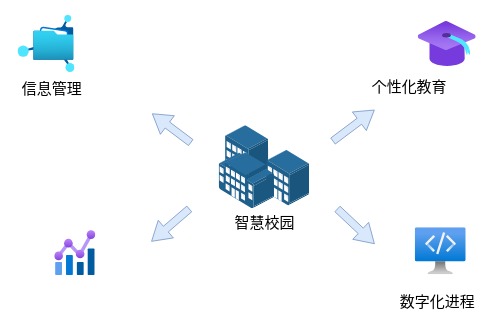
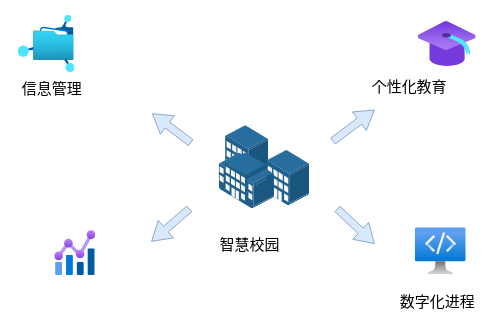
- <mxCell id="3" value="智慧校园" style="text;html=1;align=center;verticalAlign=middle;resizable=0;points=[];autosize=1;strokeColor=none;fillColor=none;fontSize=20;" vertex="1" parent="1"><mxGeometry x="302.6" y="278" width="98" height="36" as="geometry" /></mxCell>
+ <mxCell id="3" value="智慧校园" style="text;html=1;align=center;verticalAlign=middle;resizable=0;points=[];autosize=1;strokeColor=none;fillColor=none;fontSize=20;" vertex="1" parent="1"><mxGeometry x="282.6" y="308" width="98" height="36" as="geometry" /></mxCell>
